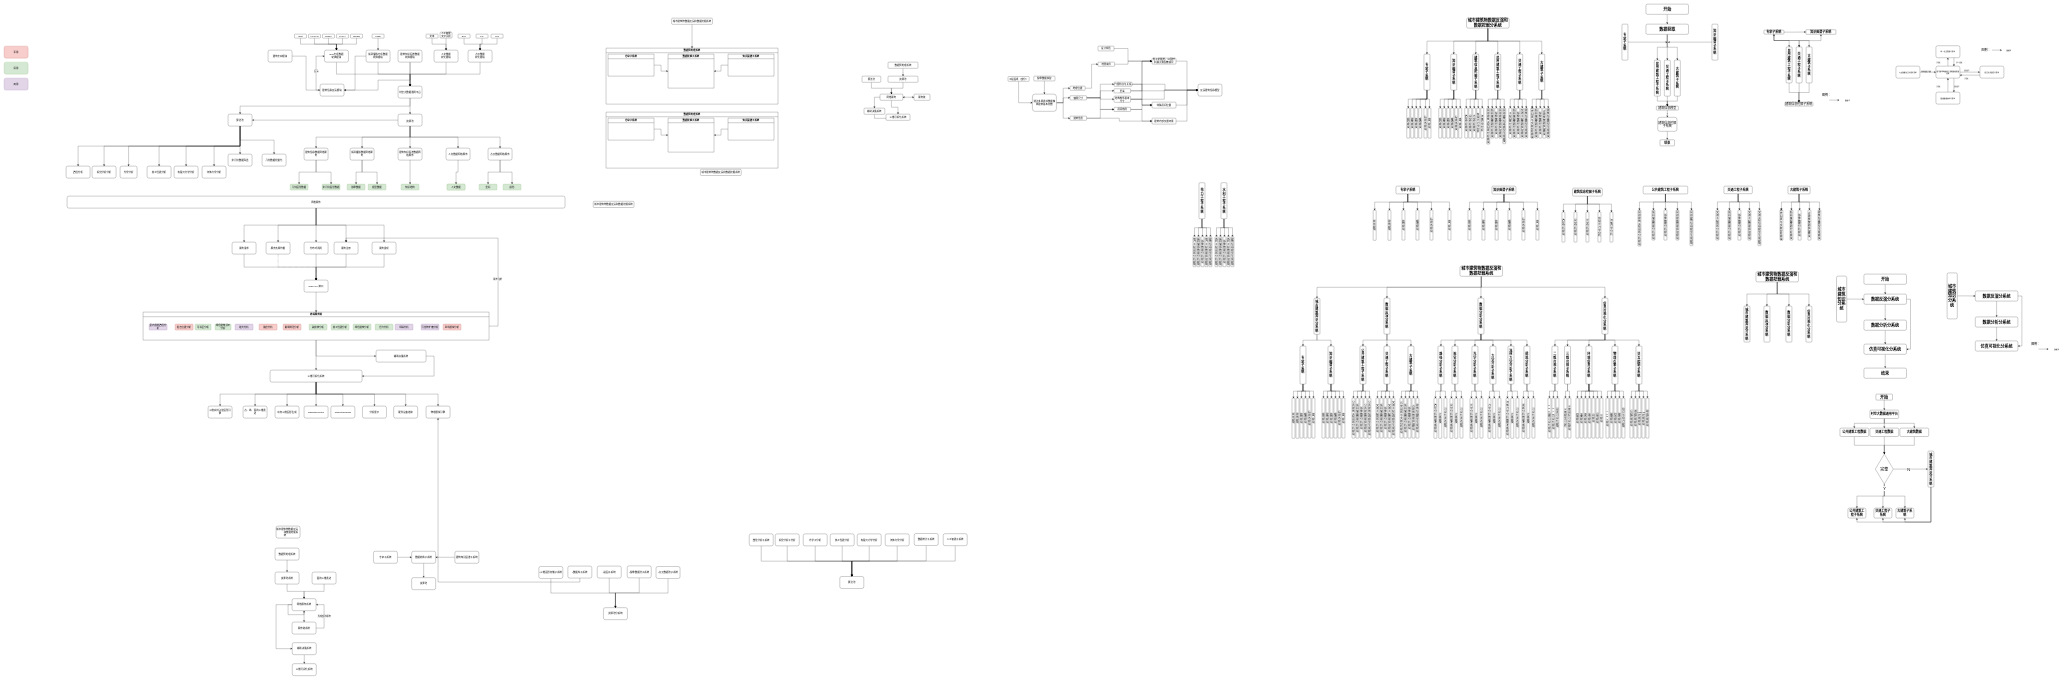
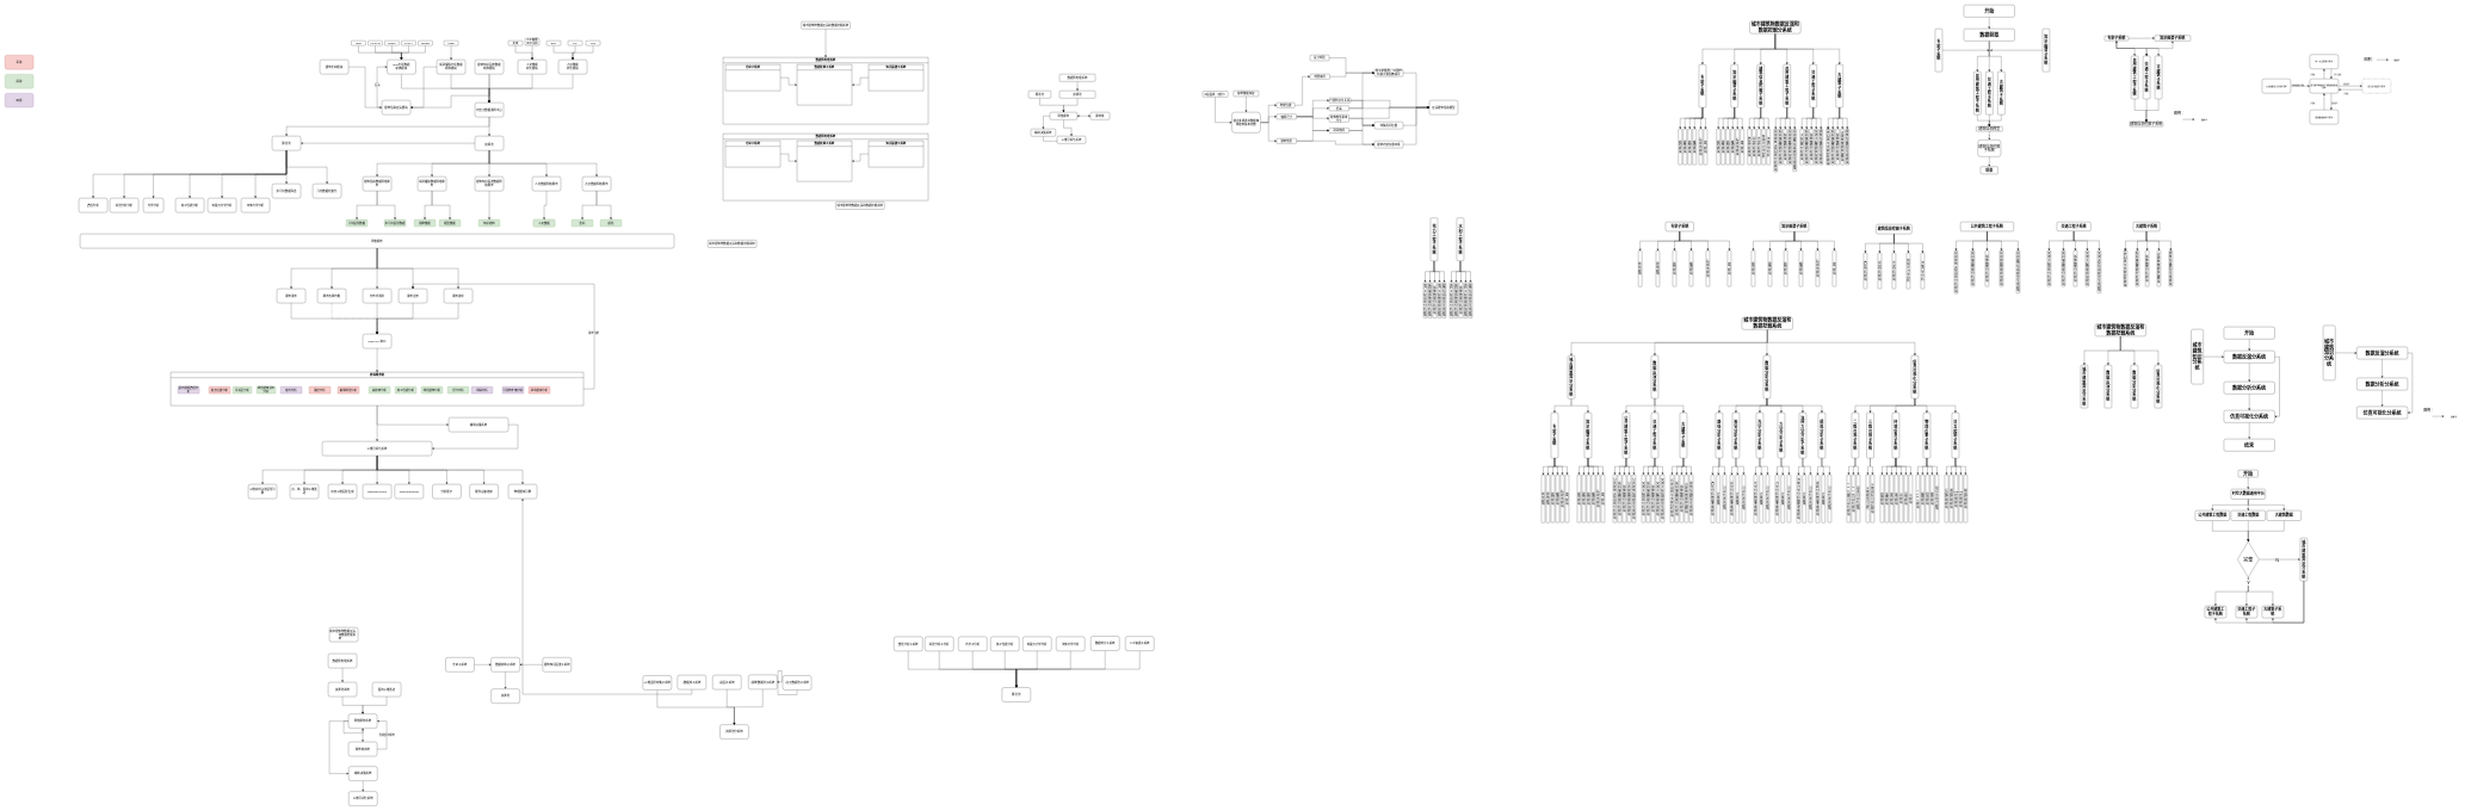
- <mxCell id="247" style="edgeStyle=orthogonalEdgeStyle;rounded=0;orthogonalLoop=1;jettySize=auto;html=1;entryX=0;entryY=0.5;entryDx=0;entryDy=0;" parent="1" source="250" target="257" edge="1"><mxGeometry relative="1" as="geometry"><Array as="points"><mxPoint x="5710" y="495" /><mxPoint x="5710" y="305" /></Array></mxGeometry></mxCell>
- <mxCell id="485" value="综合业务监控分系统" style="rounded=1;whiteSpace=wrap;html=1;labelBackgroundColor=none;fontSize=8;align=center;verticalAlign=middle;" parent="1" vertex="1"><mxGeometry x="9900" y="330" width="120" height="60" as="geometry" /></mxCell>
+ <mxCell id="485" value="综合业务监控分系统" style="rounded=1;whiteSpace=wrap;html=1;labelBackgroundColor=none;fontSize=8;align=center;verticalAlign=middle;dashed=1;" parent="1" vertex="1"><mxGeometry x="9900" y="330" width="120" height="60" as="geometry" /></mxCell>
- <mxCell id="180" style="edgeStyle=orthogonalEdgeStyle;rounded=0;orthogonalLoop=1;jettySize=auto;html=1;exitX=0.5;exitY=1;exitDx=0;exitDy=0;" parent="1" source="181" target="173" edge="1"><mxGeometry relative="1" as="geometry" /></mxCell>
+ <mxCell id="180" style="edgeStyle=orthogonalEdgeStyle;rounded=0;orthogonalLoop=1;jettySize=auto;html=1;exitX=0.5;exitY=1;exitDx=0;exitDy=0;" parent="1" source="181" target="183" edge="1"><mxGeometry relative="1" as="geometry" /></mxCell>
